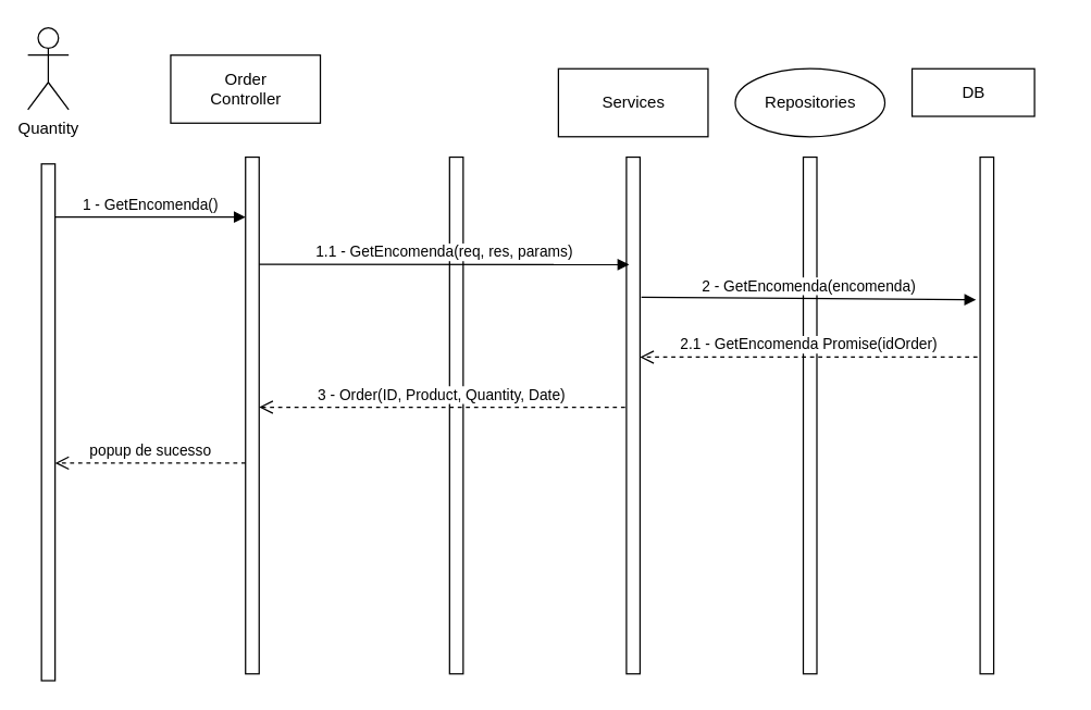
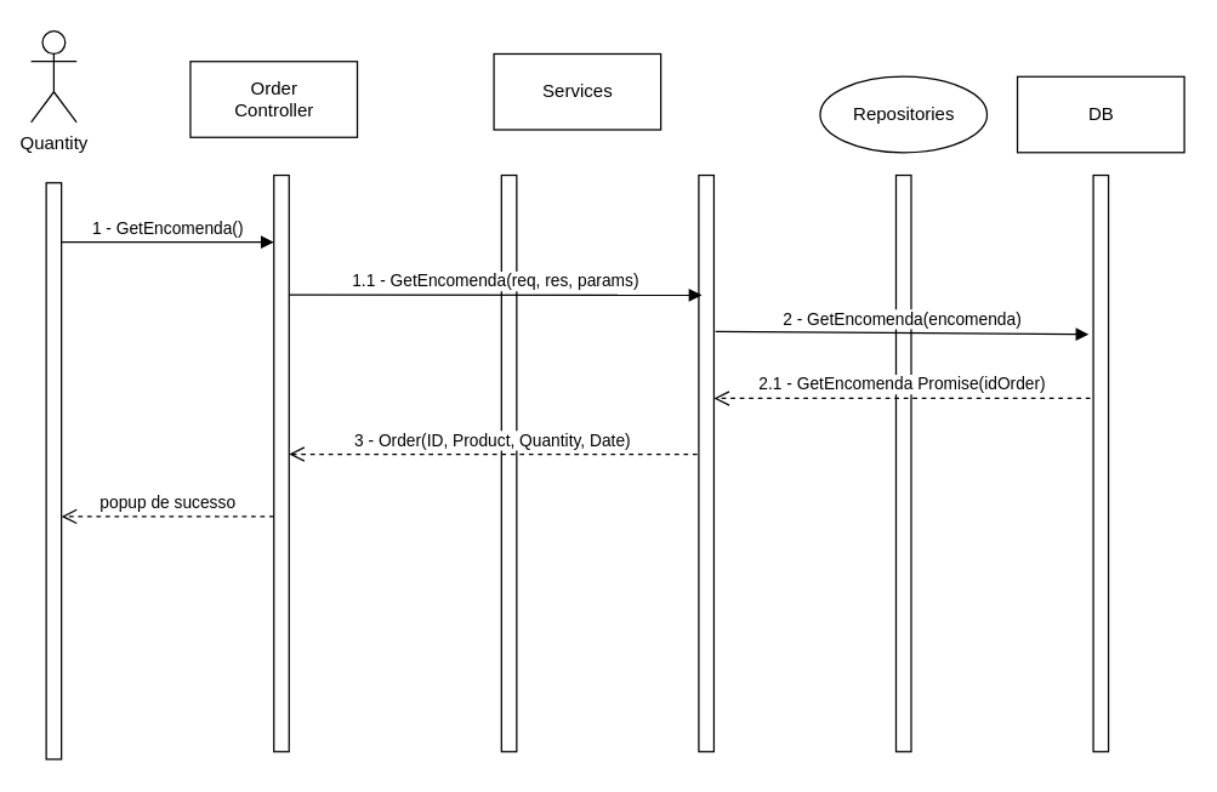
- <mxCell id="14" value="DB" style="html=1;" parent="1" vertex="1"><mxGeometry x="670" y="50" width="90" height="35" as="geometry" /></mxCell>
+ <mxCell id="14" value="DB" style="html=1;" parent="1" vertex="1"><mxGeometry x="670" y="50" width="110" height="50" as="geometry" /></mxCell>
- <mxCell id="8" value="Services" style="html=1;" parent="1" vertex="1"><mxGeometry x="410" y="50" width="110" height="50" as="geometry" /></mxCell>
+ <mxCell id="8" value="Services" style="html=1;" parent="1" vertex="1"><mxGeometry x="325" y="35" width="110" height="50" as="geometry" /></mxCell>
